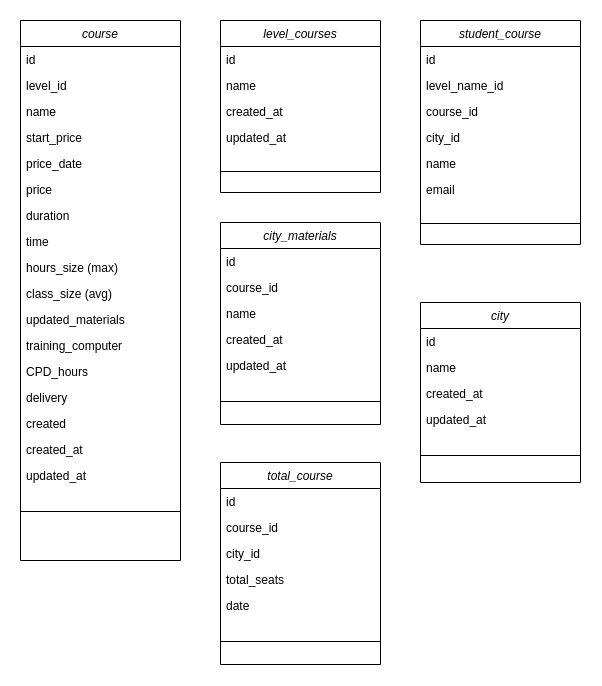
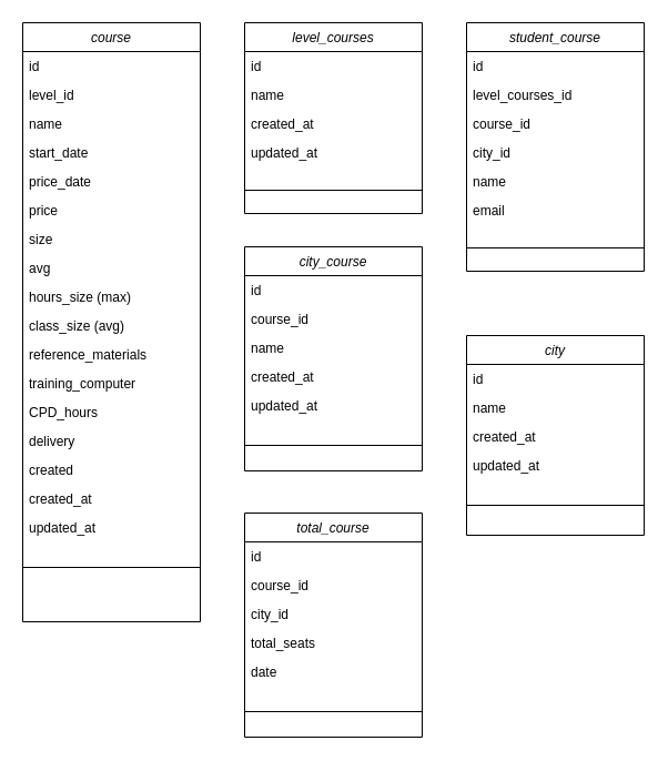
- <mxCell id="36" value="level_name_id" style="text;align=left;verticalAlign=top;spacingLeft=4;spacingRight=4;overflow=hidden;rotatable=0;points=[[0,0.5],[1,0.5]];portConstraint=eastwest;rounded=0;shadow=0;html=0;" parent="34" vertex="1"><mxGeometry y="52" width="160" height="26" as="geometry" /></mxCell>
+ <mxCell id="36" value="level_courses_id" style="text;align=left;verticalAlign=top;spacingLeft=4;spacingRight=4;overflow=hidden;rotatable=0;points=[[0,0.5],[1,0.5]];portConstraint=eastwest;rounded=0;shadow=0;html=0;" parent="34" vertex="1"><mxGeometry y="52" width="160" height="26" as="geometry" /></mxCell>
- <mxCell id="19" value="start_price" style="text;align=left;verticalAlign=top;spacingLeft=4;spacingRight=4;overflow=hidden;rotatable=0;points=[[0,0.5],[1,0.5]];portConstraint=eastwest;rounded=0;shadow=0;html=0;" parent="15" vertex="1"><mxGeometry y="104" width="160" height="26" as="geometry" /></mxCell>
+ <mxCell id="19" value="start_date" style="text;align=left;verticalAlign=top;spacingLeft=4;spacingRight=4;overflow=hidden;rotatable=0;points=[[0,0.5],[1,0.5]];portConstraint=eastwest;rounded=0;shadow=0;html=0;" parent="15" vertex="1"><mxGeometry y="104" width="160" height="26" as="geometry" /></mxCell>
- <mxCell id="22" value="duration" style="text;align=left;verticalAlign=top;spacingLeft=4;spacingRight=4;overflow=hidden;rotatable=0;points=[[0,0.5],[1,0.5]];portConstraint=eastwest;rounded=0;shadow=0;html=0;" parent="15" vertex="1"><mxGeometry y="182" width="160" height="26" as="geometry" /></mxCell>
+ <mxCell id="22" value="size" style="text;align=left;verticalAlign=top;spacingLeft=4;spacingRight=4;overflow=hidden;rotatable=0;points=[[0,0.5],[1,0.5]];portConstraint=eastwest;rounded=0;shadow=0;html=0;" parent="15" vertex="1"><mxGeometry y="182" width="160" height="26" as="geometry" /></mxCell>
- <mxCell id="8" value="city_materials" style="swimlane;fontStyle=2;align=center;verticalAlign=top;childLayout=stackLayout;horizontal=1;startSize=26;horizontalStack=0;resizeParent=1;resizeLast=0;collapsible=1;marginBottom=0;rounded=0;shadow=0;strokeWidth=1;" parent="1" vertex="1"><mxGeometry x="220" y="222" width="160" height="202" as="geometry"><mxRectangle x="230" y="140" width="160" height="26" as="alternateBounds" /></mxGeometry></mxCell>
+ <mxCell id="8" value="city_course" style="swimlane;fontStyle=2;align=center;verticalAlign=top;childLayout=stackLayout;horizontal=1;startSize=26;horizontalStack=0;resizeParent=1;resizeLast=0;collapsible=1;marginBottom=0;rounded=0;shadow=0;strokeWidth=1;" parent="1" vertex="1"><mxGeometry x="220" y="222" width="160" height="202" as="geometry"><mxRectangle x="230" y="140" width="160" height="26" as="alternateBounds" /></mxGeometry></mxCell>
- <mxCell id="23" value="time" style="text;align=left;verticalAlign=top;spacingLeft=4;spacingRight=4;overflow=hidden;rotatable=0;points=[[0,0.5],[1,0.5]];portConstraint=eastwest;rounded=0;shadow=0;html=0;" parent="15" vertex="1"><mxGeometry y="208" width="160" height="26" as="geometry" /></mxCell>
+ <mxCell id="23" value="avg" style="text;align=left;verticalAlign=top;spacingLeft=4;spacingRight=4;overflow=hidden;rotatable=0;points=[[0,0.5],[1,0.5]];portConstraint=eastwest;rounded=0;shadow=0;html=0;" parent="15" vertex="1"><mxGeometry y="208" width="160" height="26" as="geometry" /></mxCell>
- <mxCell id="26" value="updated_materials" style="text;align=left;verticalAlign=top;spacingLeft=4;spacingRight=4;overflow=hidden;rotatable=0;points=[[0,0.5],[1,0.5]];portConstraint=eastwest;rounded=0;shadow=0;html=0;" parent="15" vertex="1"><mxGeometry y="286" width="160" height="26" as="geometry" /></mxCell>
+ <mxCell id="26" value="reference_materials" style="text;align=left;verticalAlign=top;spacingLeft=4;spacingRight=4;overflow=hidden;rotatable=0;points=[[0,0.5],[1,0.5]];portConstraint=eastwest;rounded=0;shadow=0;html=0;" parent="15" vertex="1"><mxGeometry y="286" width="160" height="26" as="geometry" /></mxCell>
